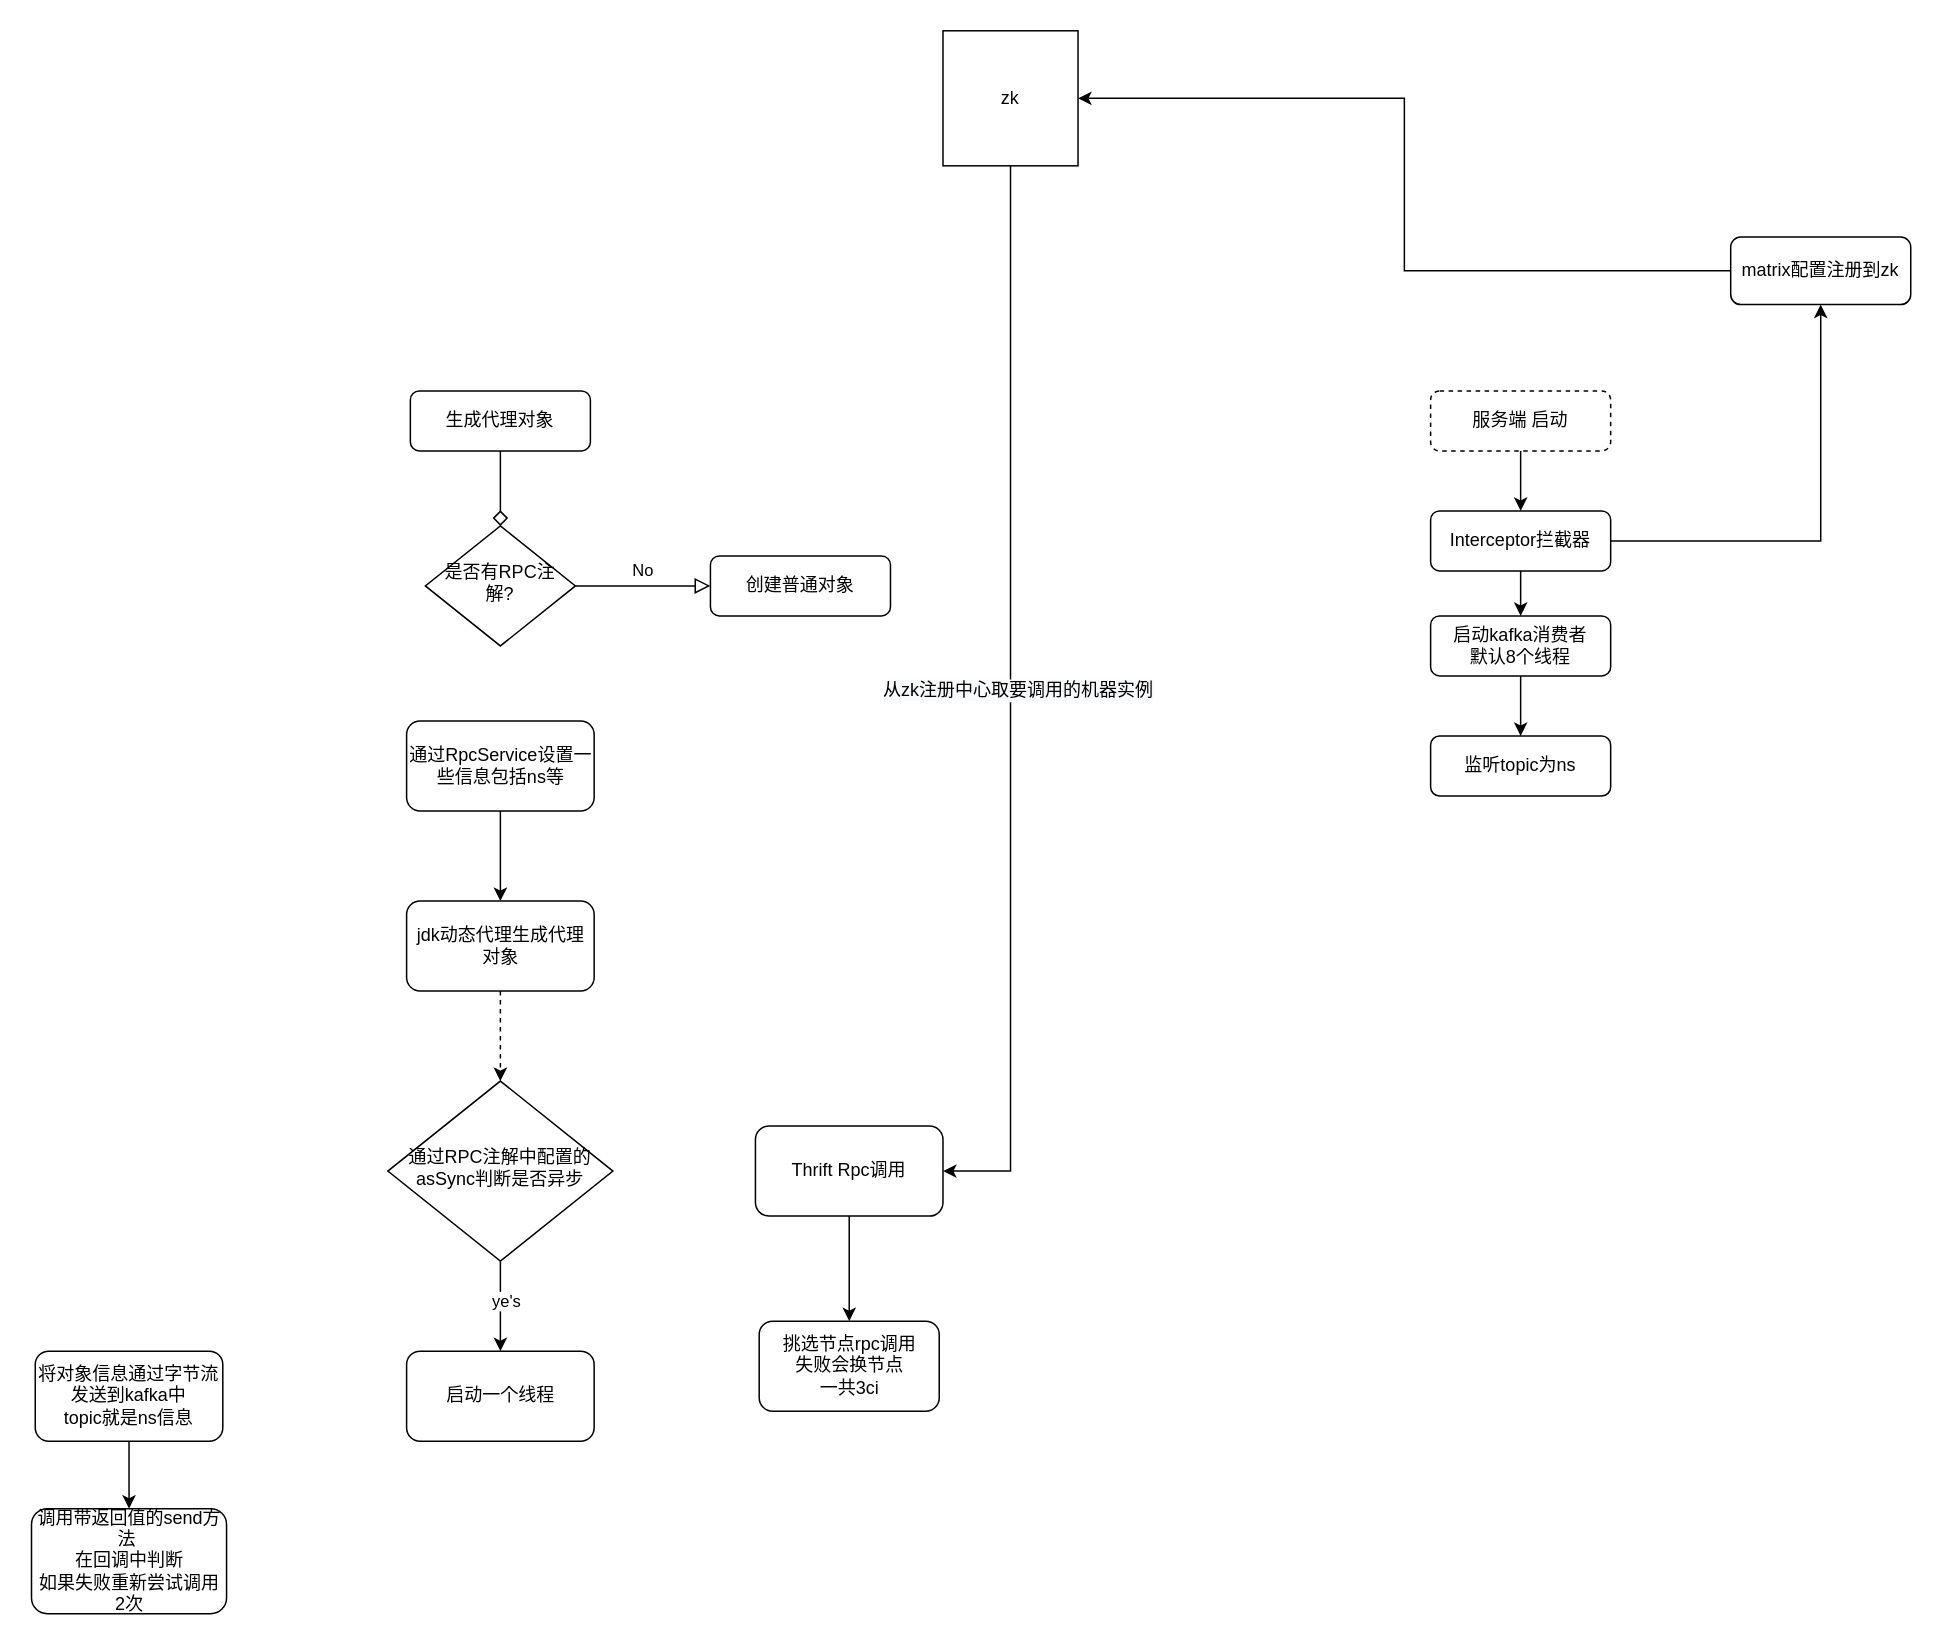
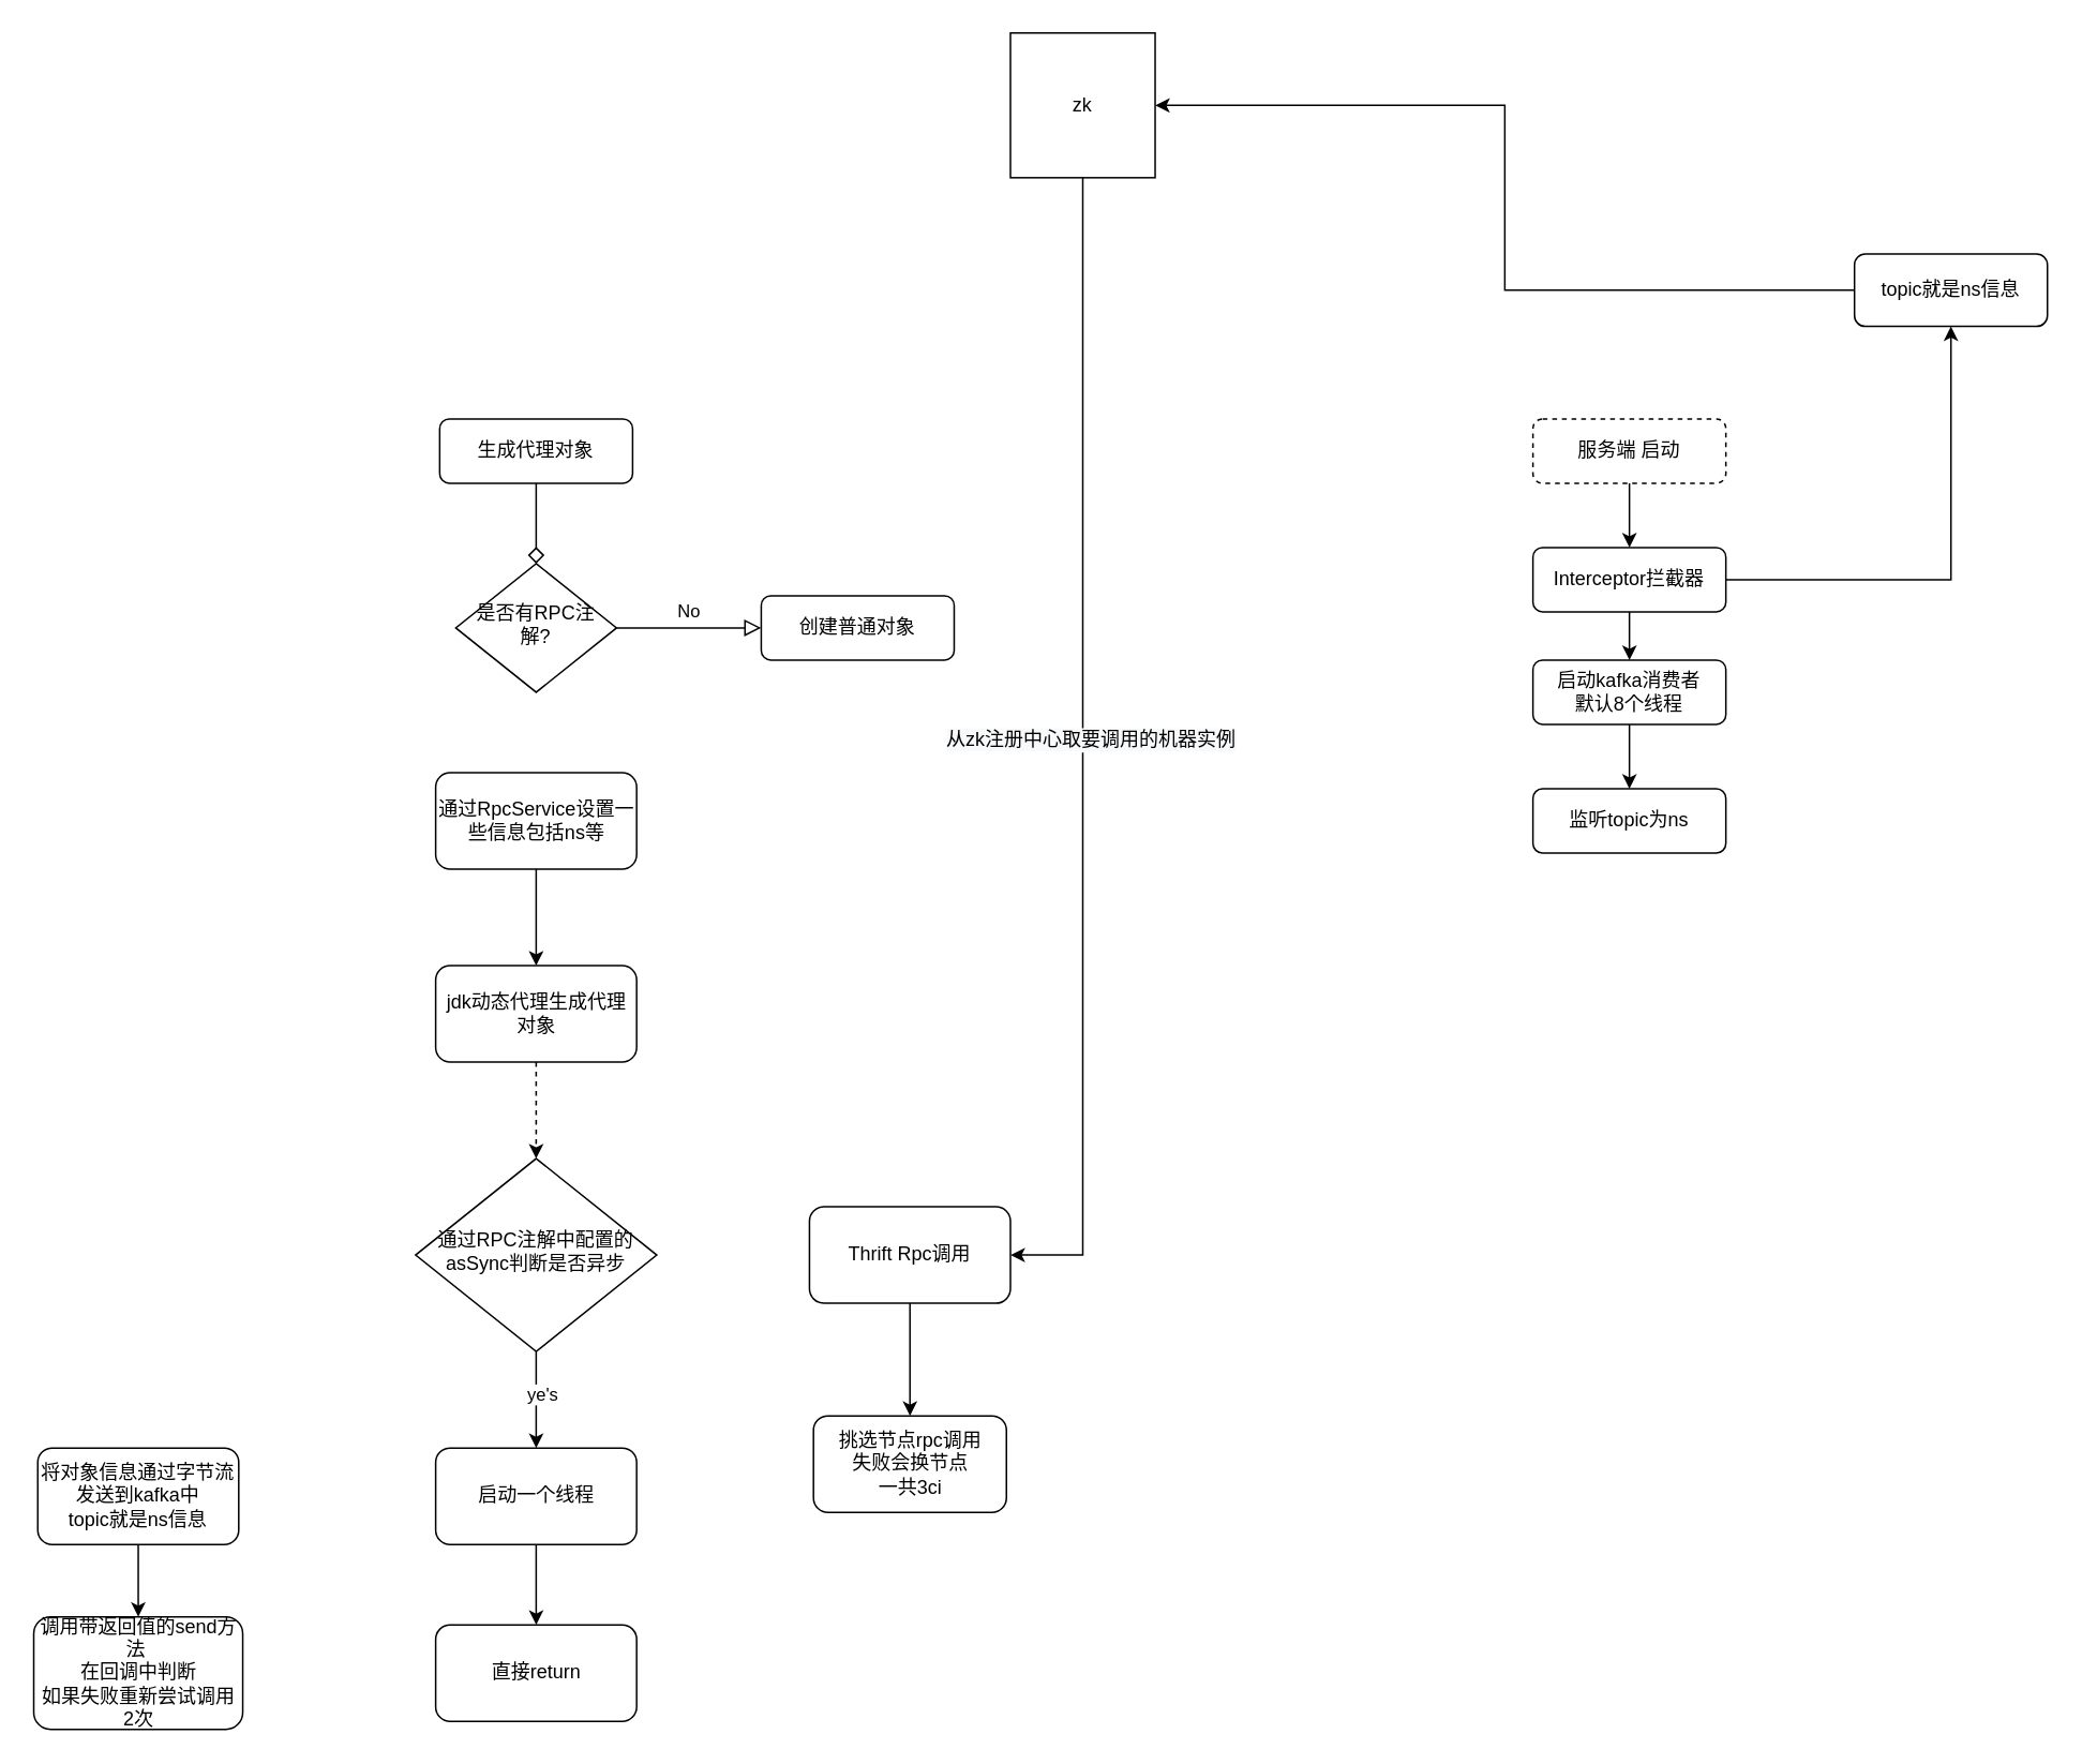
- <mxCell id="31" value="matrix配置注册到zk" style="whiteSpace=wrap;html=1;rounded=1;shadow=0;strokeWidth=1;glass=0;" vertex="1" parent="1"><mxGeometry x="1153" y="157.5" width="120" height="45" as="geometry" /></mxCell>
+ <mxCell id="31" value="topic就是ns信息" style="whiteSpace=wrap;html=1;rounded=1;shadow=0;strokeWidth=1;glass=0;" vertex="1" parent="1"><mxGeometry x="1153" y="157.5" width="120" height="45" as="geometry" /></mxCell>
+ <mxCell id="14" value="" style="edgeStyle=orthogonalEdgeStyle;rounded=0;orthogonalLoop=1;jettySize=auto;html=1;" edge="1" parent="1" source="15" target="18"><mxGeometry relative="1" as="geometry" /></mxCell>
+ <mxCell id="18" value="直接return" style="rounded=1;whiteSpace=wrap;html=1;fontSize=12;glass=0;strokeWidth=1;shadow=0;" vertex="1" parent="1"><mxGeometry x="270.5" y="1010" width="125" height="60" as="geometry" /></mxCell>
